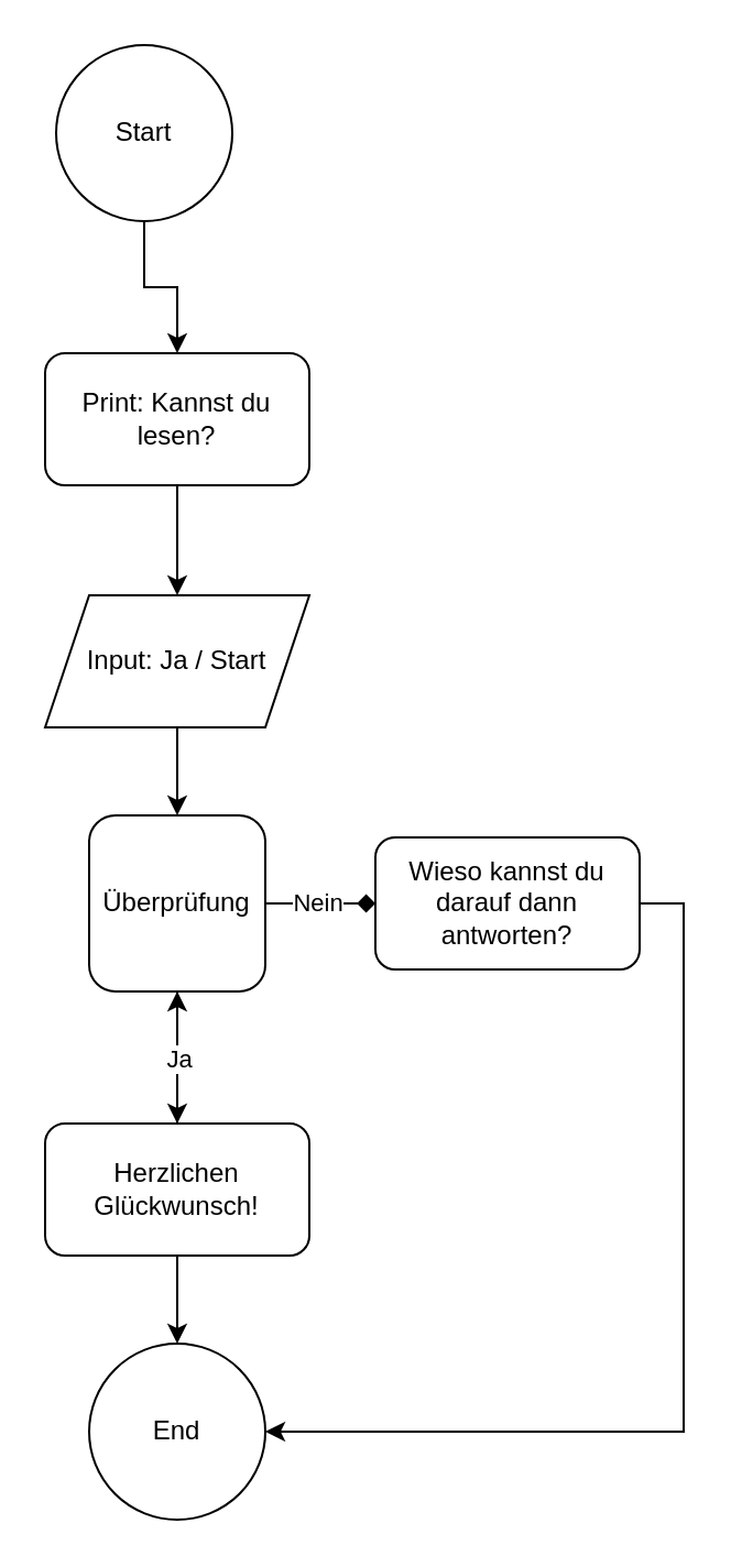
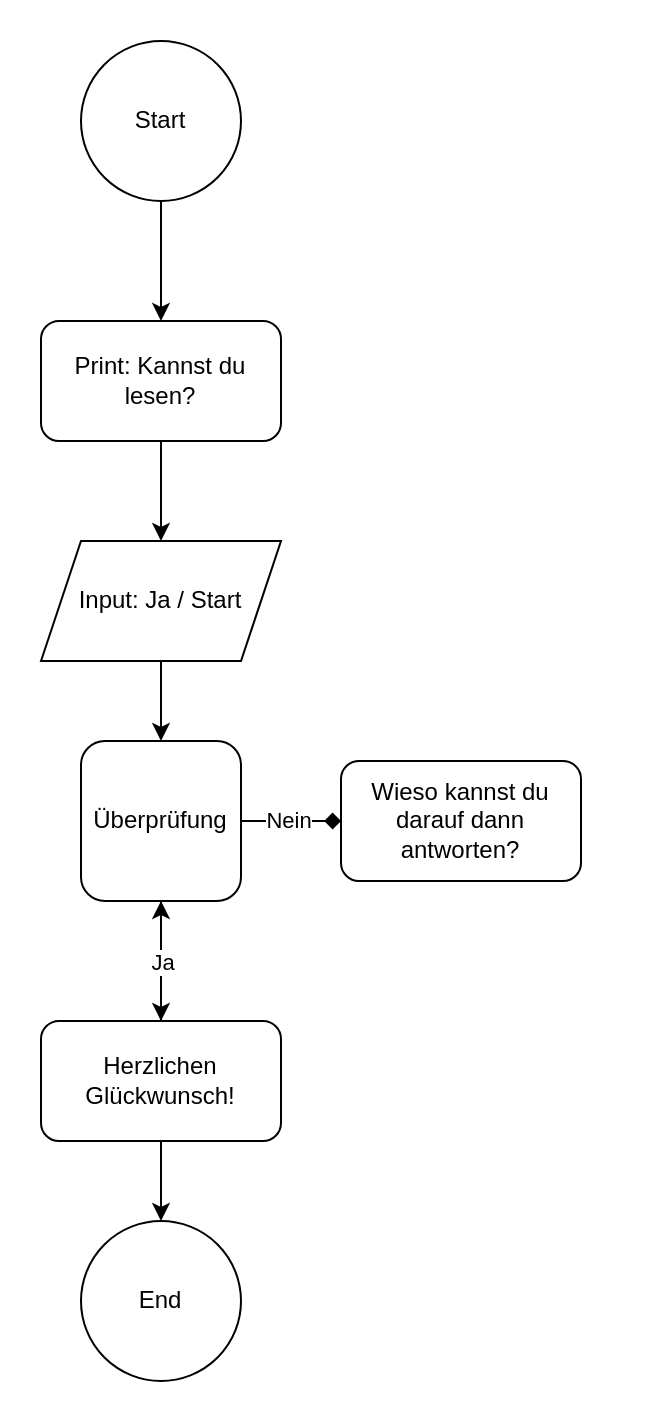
- <mxCell id="3" value="Start" style="ellipse;whiteSpace=wrap;html=1;aspect=fixed;" vertex="1" parent="1"><mxGeometry x="25" y="20" width="80" height="80" as="geometry" /></mxCell>
+ <mxCell id="3" value="Start" style="ellipse;whiteSpace=wrap;html=1;aspect=fixed;" vertex="1" parent="1"><mxGeometry x="40" y="20" width="80" height="80" as="geometry" /></mxCell>
- <mxCell id="12" style="edgeStyle=orthogonalEdgeStyle;rounded=0;orthogonalLoop=1;jettySize=auto;html=1;entryX=1;entryY=0.5;entryDx=0;entryDy=0;" edge="1" parent="1" source="13" target="18"><mxGeometry relative="1" as="geometry"><Array as="points"><mxPoint x="310" y="410" /><mxPoint x="310" y="650" /></Array></mxGeometry></mxCell>
